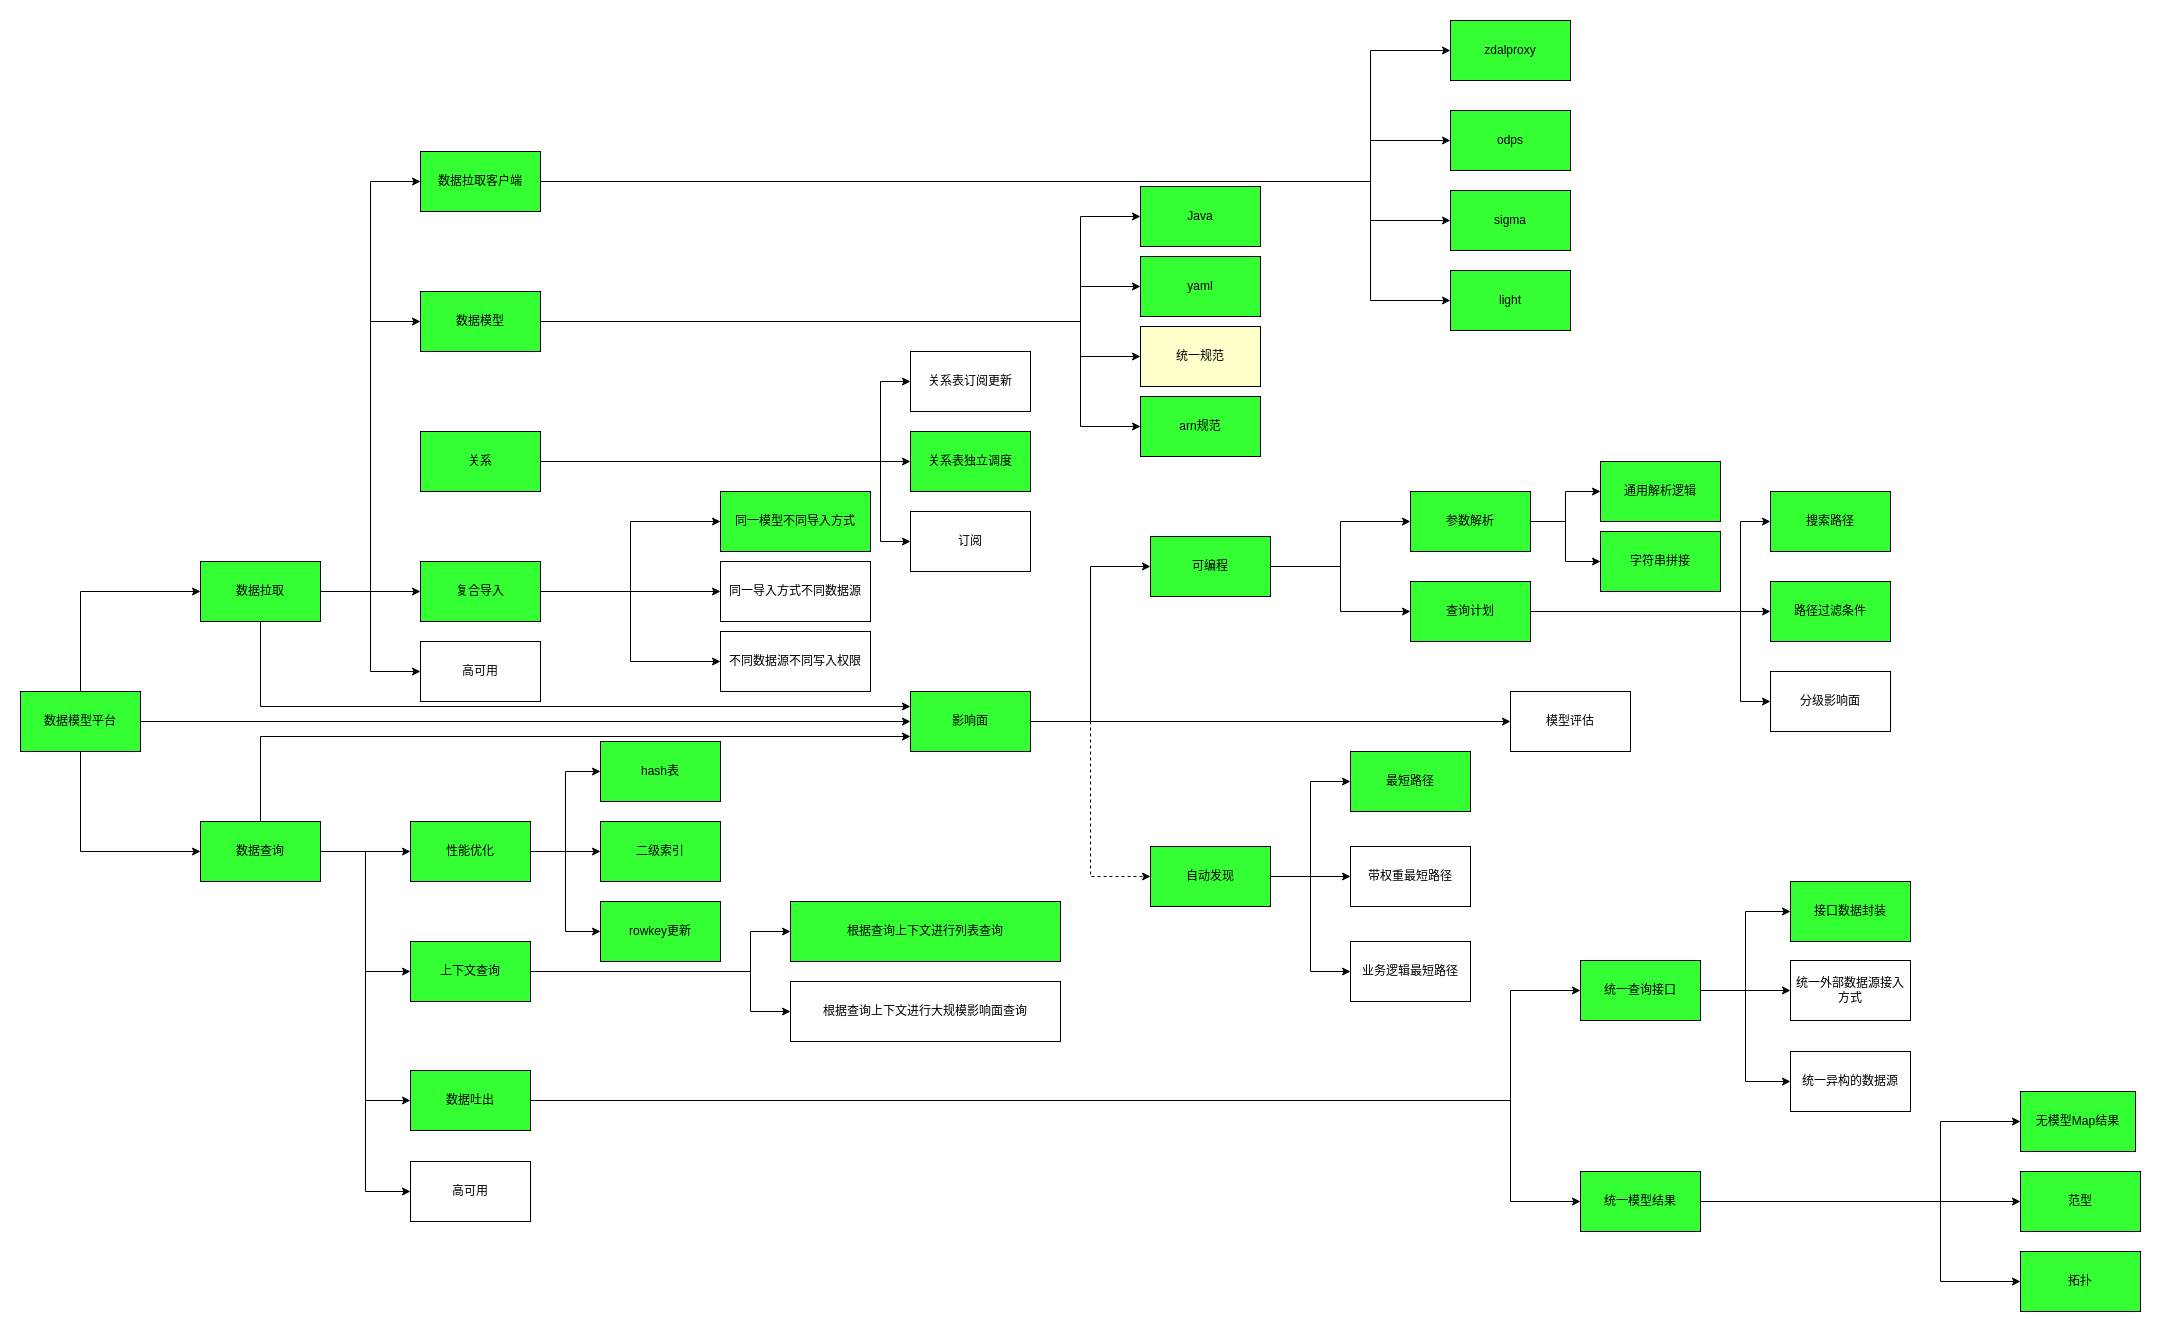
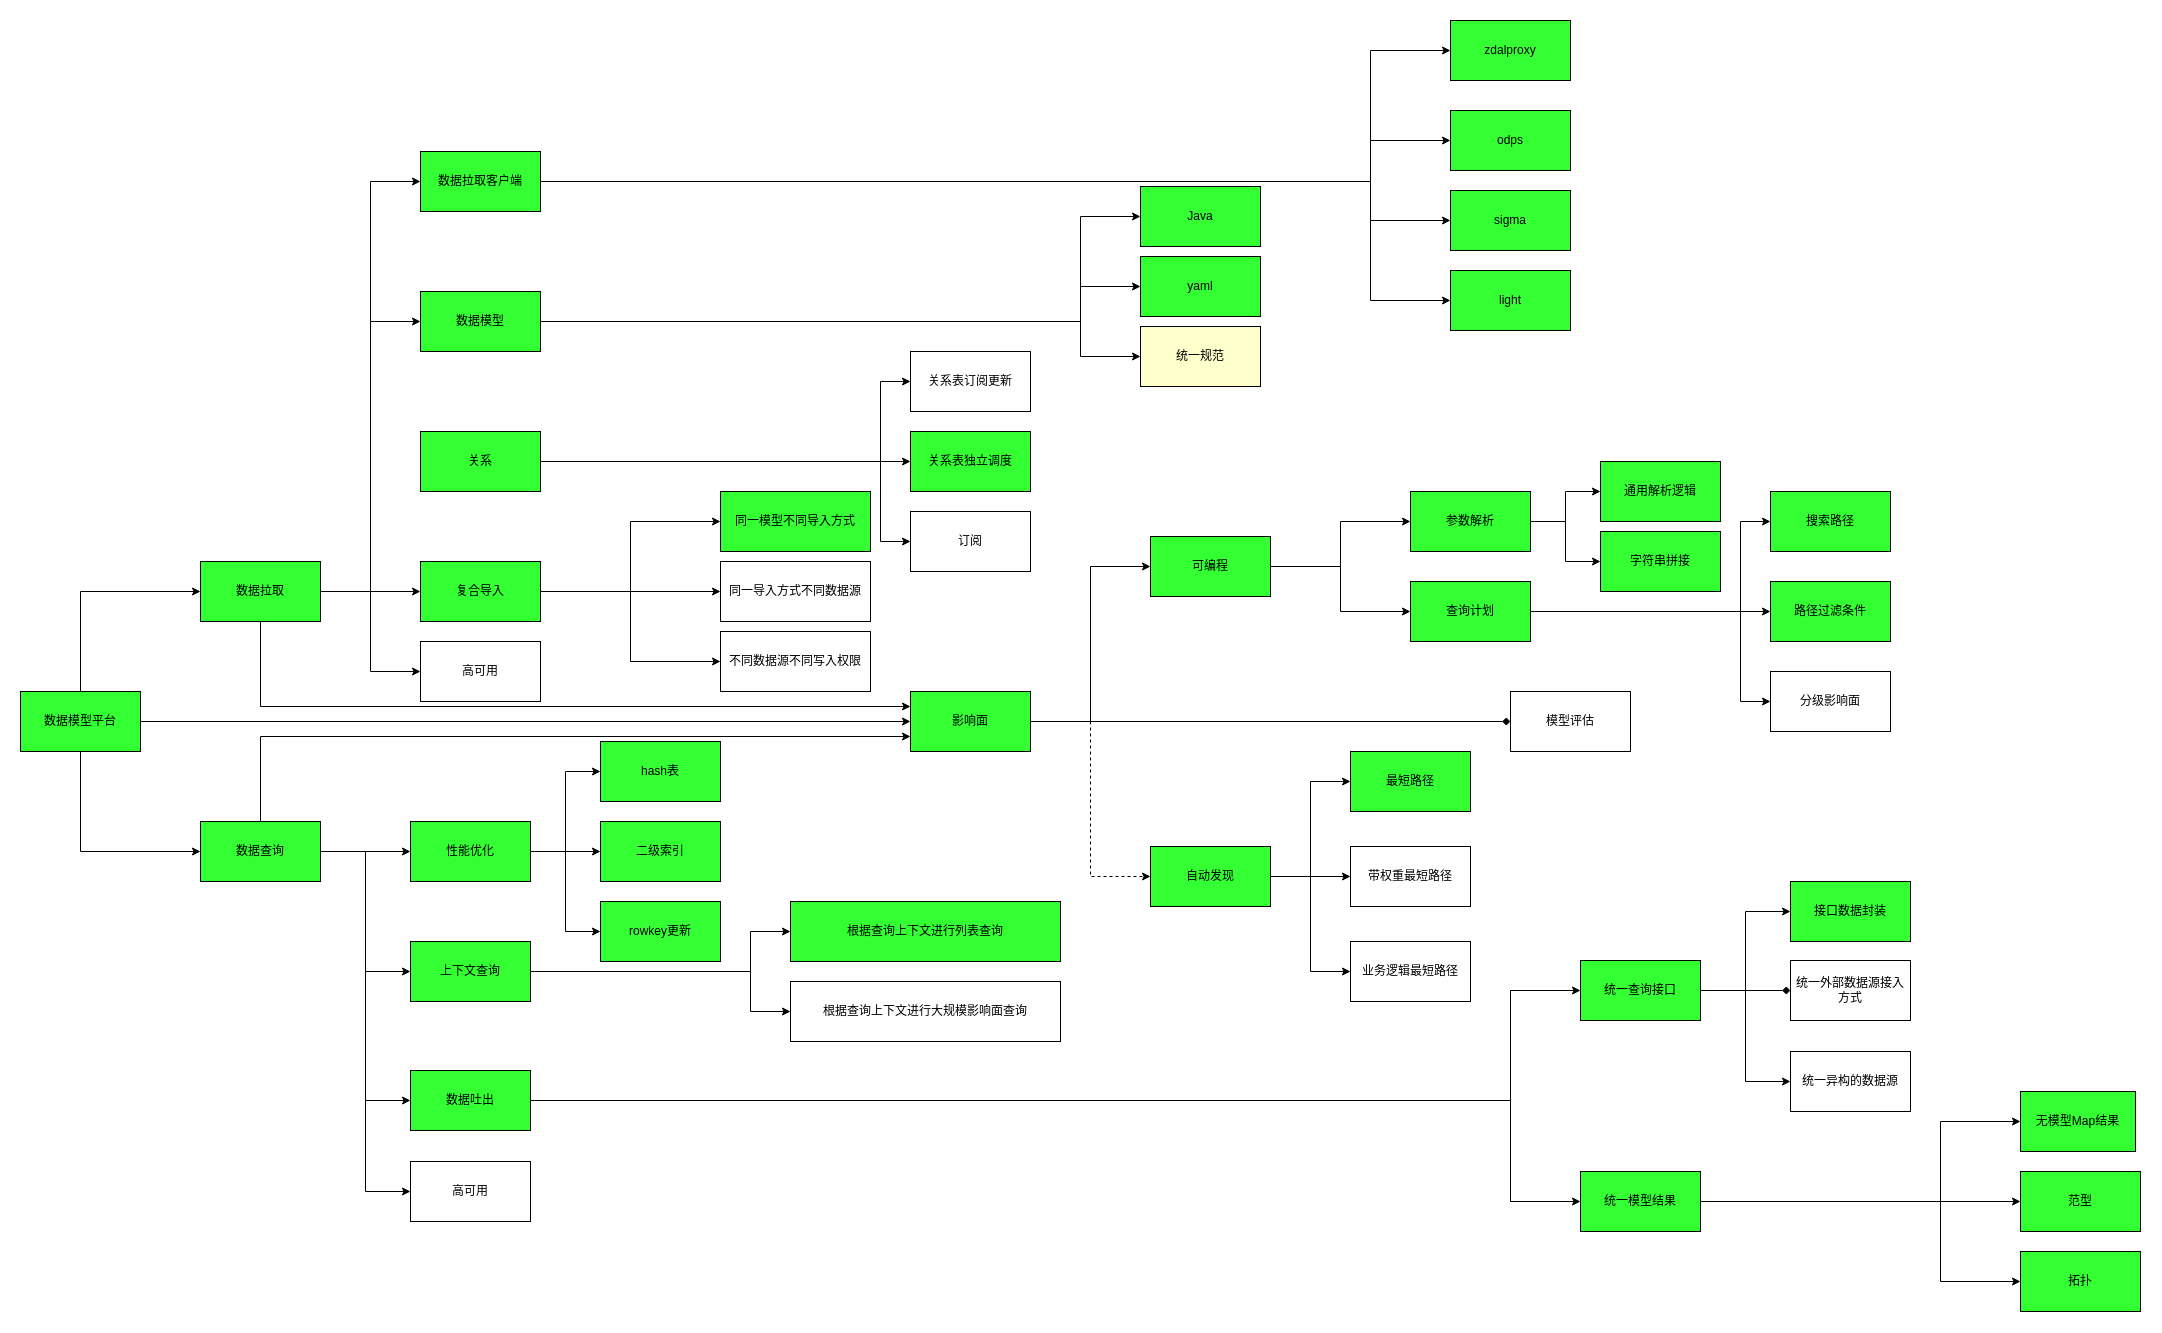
- <mxCell id="30" style="edgeStyle=orthogonalEdgeStyle;rounded=0;orthogonalLoop=1;jettySize=auto;html=1;exitX=1;exitY=0.5;exitDx=0;exitDy=0;entryX=0;entryY=0.5;entryDx=0;entryDy=0;" parent="1" source="31" target="63" edge="1"><mxGeometry relative="1" as="geometry"><Array as="points"><mxPoint x="1080" y="321" /><mxPoint x="1080" y="426" /></Array></mxGeometry></mxCell>
- <mxCell id="63" value="arn规范" style="rounded=0;whiteSpace=wrap;html=1;fillColor=#33FF33;" parent="1" vertex="1"><mxGeometry x="1140" y="396" width="120" height="60" as="geometry" /></mxCell>
- <mxCell id="20" style="edgeStyle=orthogonalEdgeStyle;rounded=0;orthogonalLoop=1;jettySize=auto;html=1;exitX=1;exitY=0.5;exitDx=0;exitDy=0;entryX=0;entryY=0.5;entryDx=0;entryDy=0;fillColor=#33FF33;" edge="1" parent="1" source="21" target="107"><mxGeometry relative="1" as="geometry" /></mxCell>
+ <mxCell id="20" style="edgeStyle=orthogonalEdgeStyle;rounded=0;orthogonalLoop=1;jettySize=auto;html=1;exitX=1;exitY=0.5;exitDx=0;exitDy=0;entryX=0;entryY=0.5;entryDx=0;entryDy=0;fillColor=#33FF33;endArrow=diamond;" edge="1" parent="1" source="21" target="107"><mxGeometry relative="1" as="geometry" /></mxCell>
- <mxCell id="77" style="edgeStyle=orthogonalEdgeStyle;rounded=0;orthogonalLoop=1;jettySize=auto;html=1;exitX=1;exitY=0.5;exitDx=0;exitDy=0;entryX=0;entryY=0.5;entryDx=0;entryDy=0;" parent="1" source="79" target="85" edge="1"><mxGeometry relative="1" as="geometry" /></mxCell>
+ <mxCell id="77" style="edgeStyle=orthogonalEdgeStyle;rounded=0;orthogonalLoop=1;jettySize=auto;html=1;exitX=1;exitY=0.5;exitDx=0;exitDy=0;entryX=0;entryY=0.5;entryDx=0;entryDy=0;endArrow=diamond;" parent="1" source="79" target="85" edge="1"><mxGeometry relative="1" as="geometry" /></mxCell>
